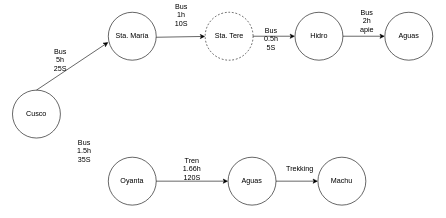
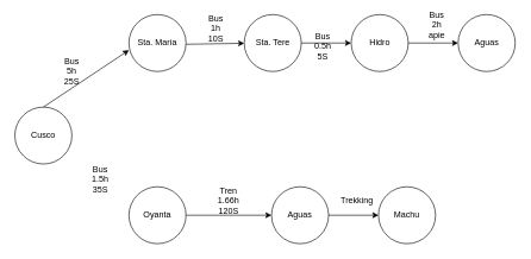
- <mxCell id="20" value="Bus&lt;br&gt;1h 10S" style="text;html=1;strokeColor=none;fillColor=none;align=center;verticalAlign=middle;whiteSpace=wrap;rounded=0;" parent="1" vertex="1"><mxGeometry x="281.72" y="15" width="40" height="20" as="geometry" /></mxCell>
+ <mxCell id="20" value="Bus&lt;br&gt;1h 10S" style="text;html=1;strokeColor=none;fillColor=none;align=center;verticalAlign=middle;whiteSpace=wrap;rounded=0;" parent="1" vertex="1"><mxGeometry x="281.72" y="30" width="40" height="20" as="geometry" /></mxCell>
- <mxCell id="14" value="Sta. Tere" style="ellipse;whiteSpace=wrap;html=1;aspect=fixed;dashed=1;" parent="1" vertex="1"><mxGeometry x="341.72" y="20" width="80" height="80" as="geometry" /></mxCell>
+ <mxCell id="14" value="Sta. Tere" style="ellipse;whiteSpace=wrap;html=1;aspect=fixed;" parent="1" vertex="1"><mxGeometry x="341.72" y="20" width="80" height="80" as="geometry" /></mxCell>
